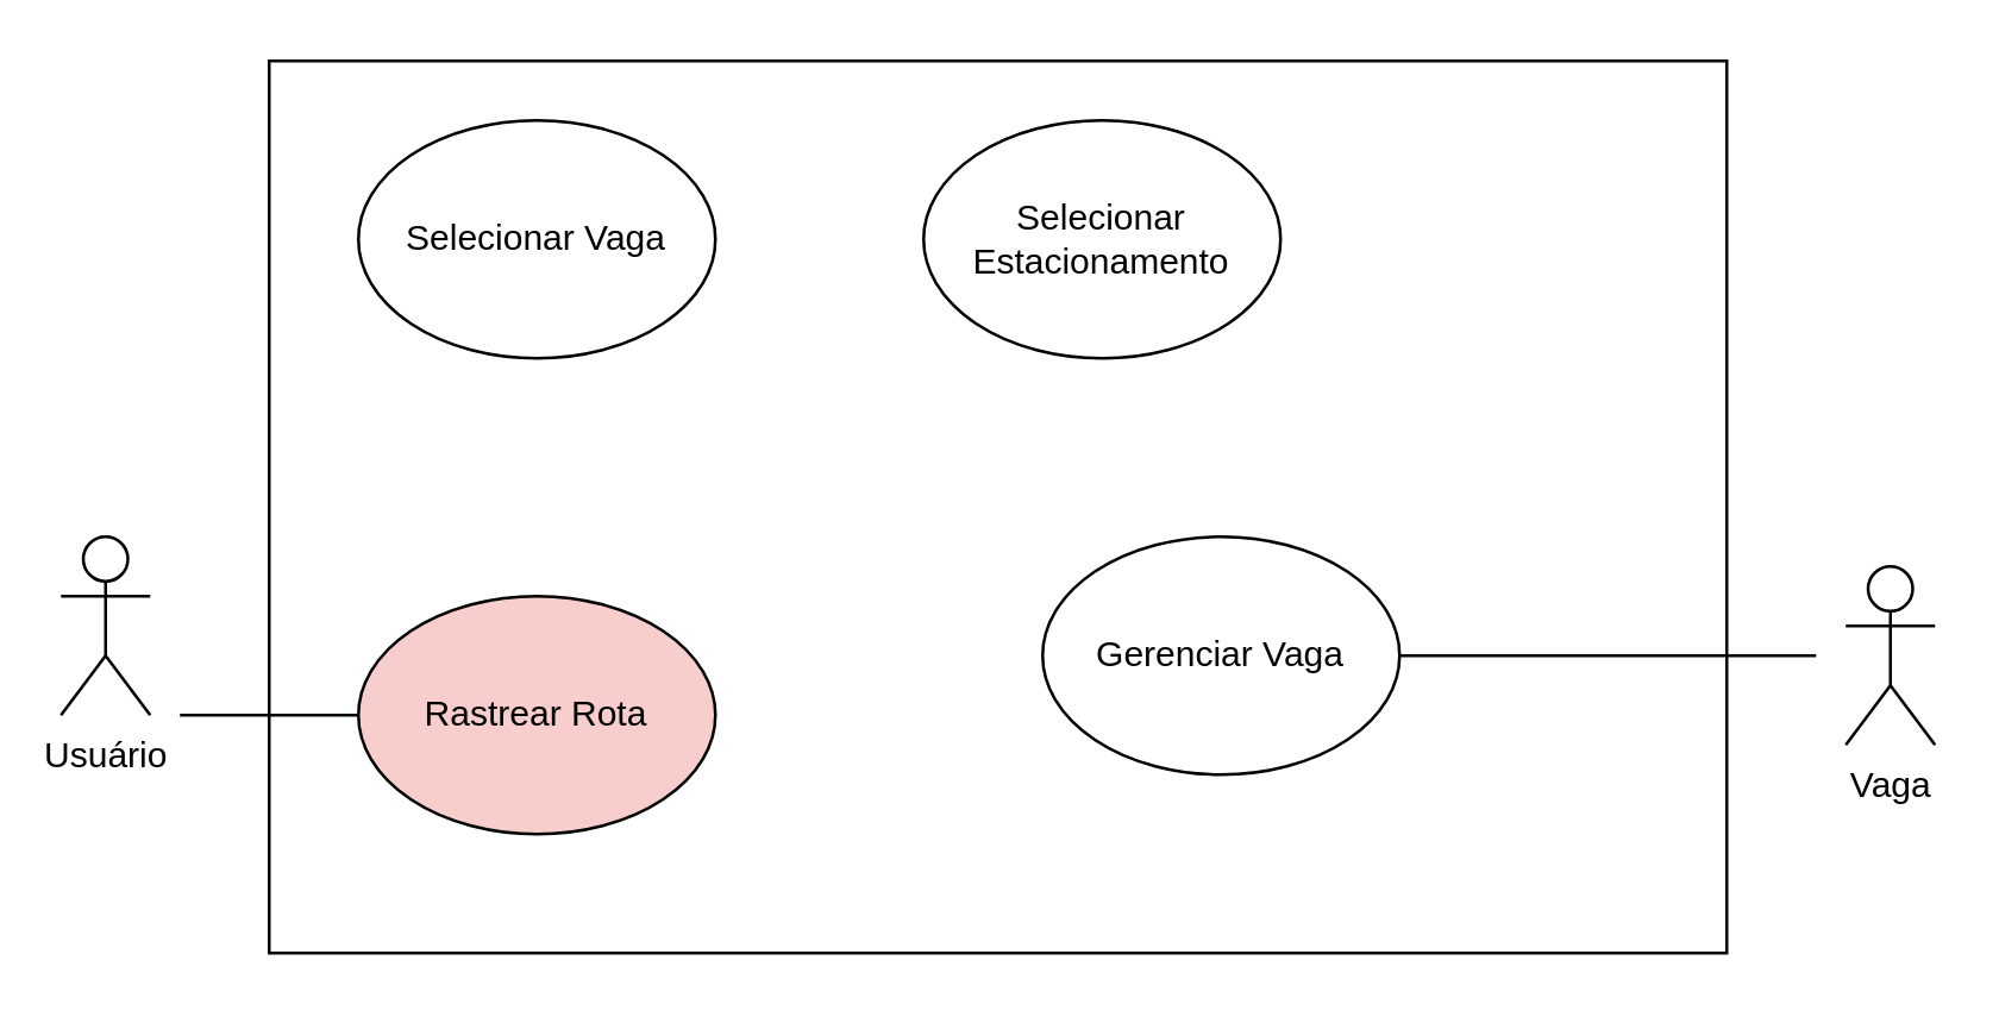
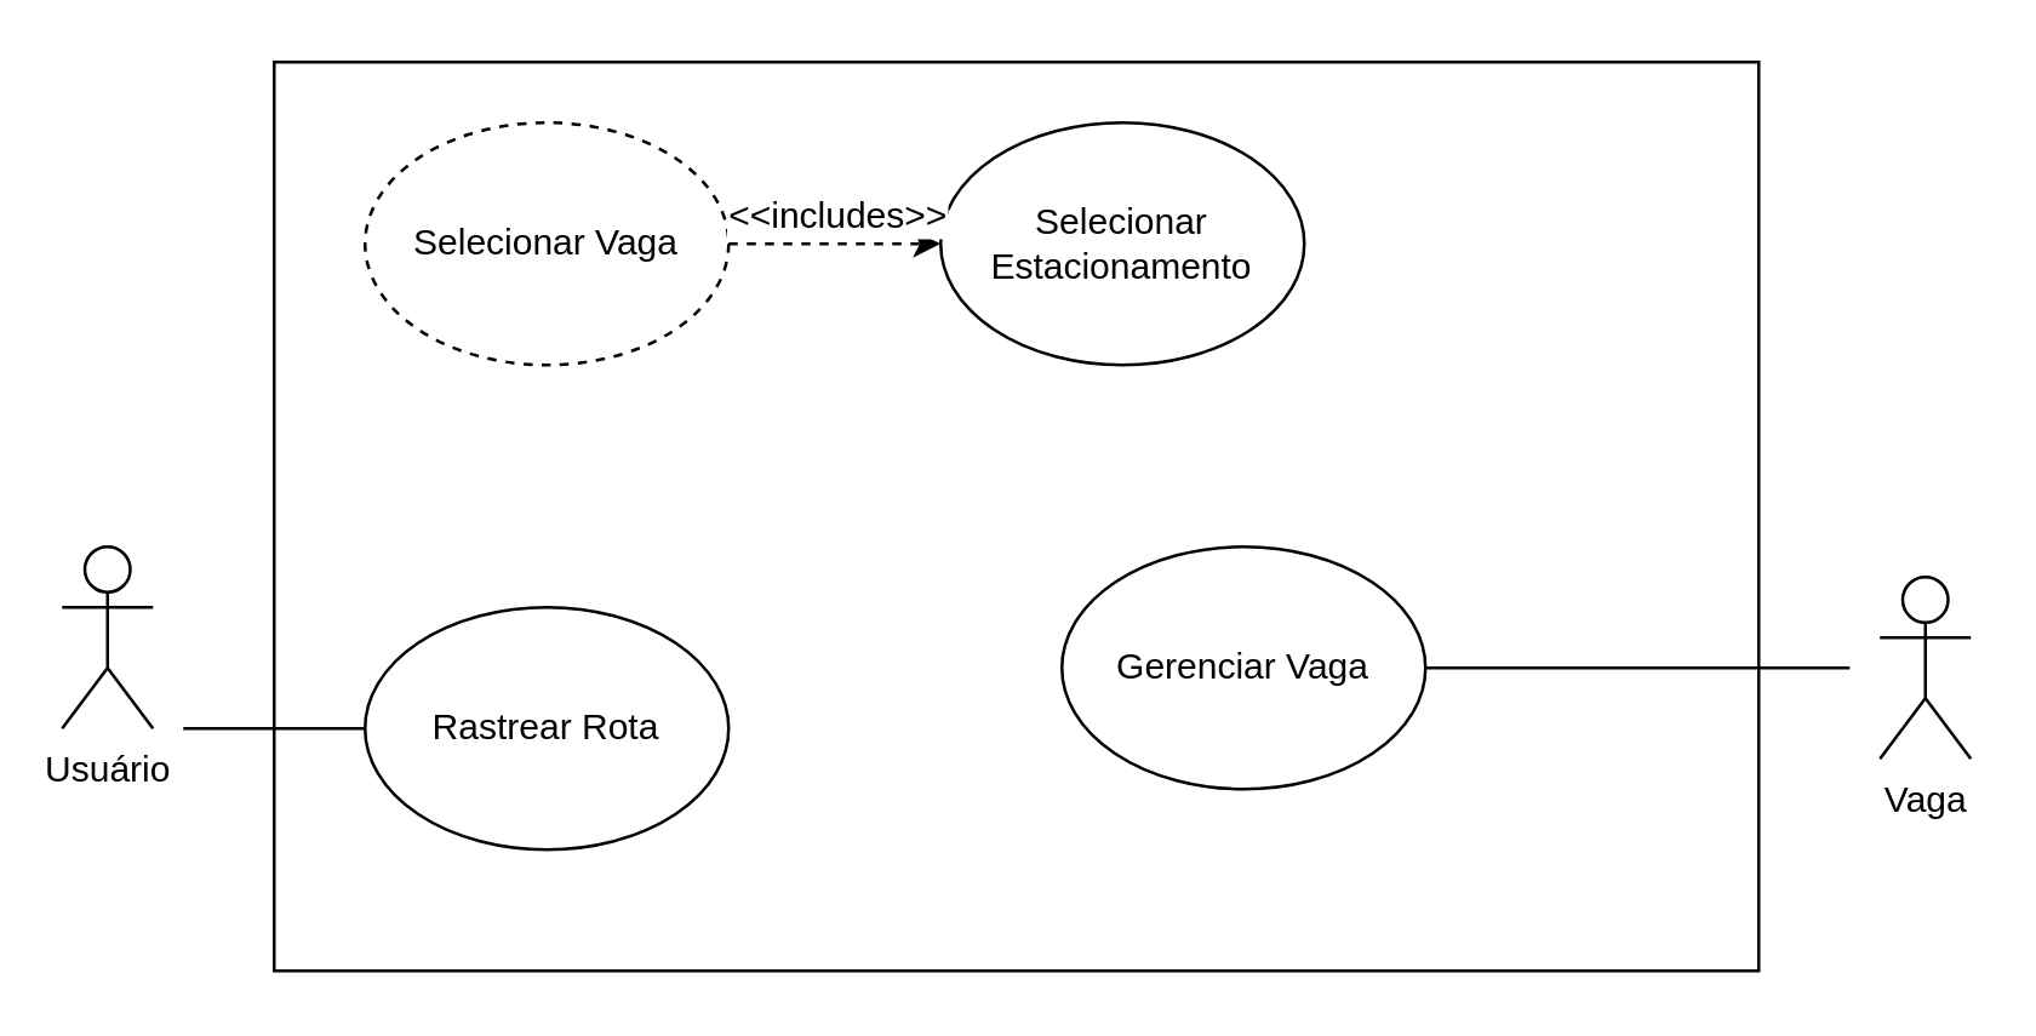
- <mxCell id="5" value="Selecionar Vaga" style="ellipse;whiteSpace=wrap;html=1;" parent="1" vertex="1"><mxGeometry x="120" y="40" width="120" height="80" as="geometry" /></mxCell>
+ <mxCell id="5" value="Selecionar Vaga" style="ellipse;whiteSpace=wrap;html=1;dashed=1;" parent="1" vertex="1"><mxGeometry x="120" y="40" width="120" height="80" as="geometry" /></mxCell>
+ <mxCell id="11" value="" style="endArrow=classic;html=1;entryX=0;entryY=0.5;entryDx=0;entryDy=0;dashed=1;exitX=1;exitY=0.5;exitDx=0;exitDy=0;" parent="1" source="5" target="4" edge="1"><mxGeometry width="50" height="50" relative="1" as="geometry"><mxPoint x="250" y="80" as="sourcePoint" /><mxPoint x="300" y="30" as="targetPoint" /></mxGeometry></mxCell>
+ <mxCell id="12" value="&amp;lt;&amp;lt;includes&amp;gt;&amp;gt;" style="text;html=1;resizable=0;points=[];align=center;verticalAlign=middle;labelBackgroundColor=#ffffff;" parent="11" vertex="1" connectable="0"><mxGeometry x="-0.341" y="3" relative="1" as="geometry"><mxPoint x="12" y="-7" as="offset" /></mxGeometry></mxCell>
- <mxCell id="6" value="Rastrear Rota" style="ellipse;whiteSpace=wrap;html=1;fillColor=#f8cecc;" parent="1" vertex="1"><mxGeometry x="120" y="200" width="120" height="80" as="geometry" /></mxCell>
+ <mxCell id="6" value="Rastrear Rota" style="ellipse;whiteSpace=wrap;html=1;" parent="1" vertex="1"><mxGeometry x="120" y="200" width="120" height="80" as="geometry" /></mxCell>
